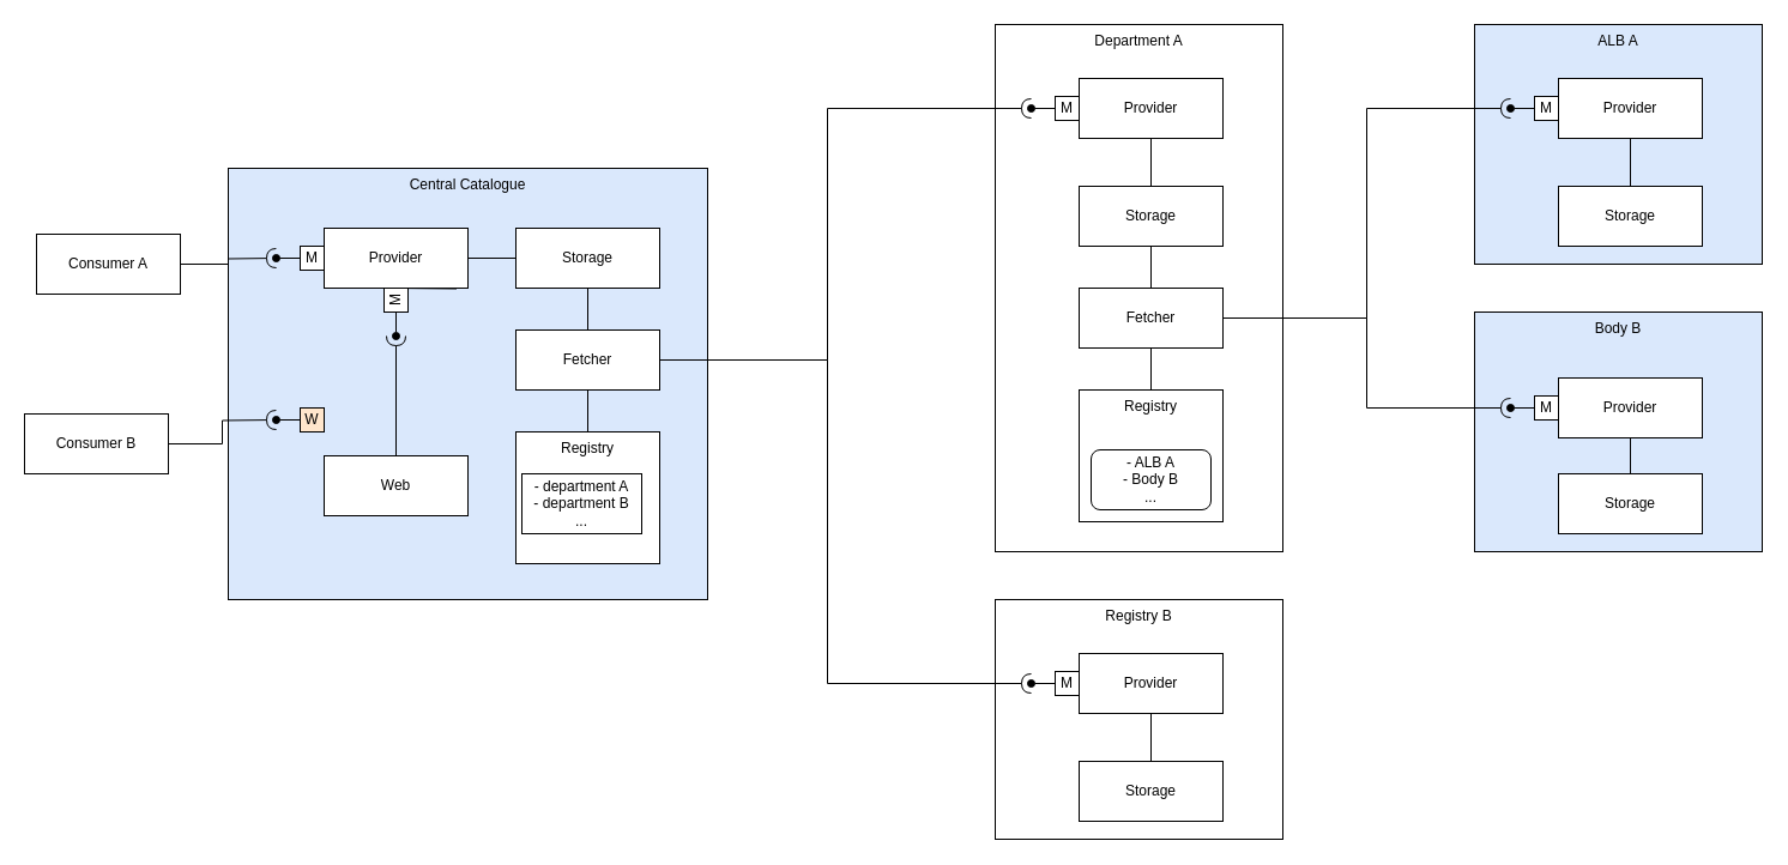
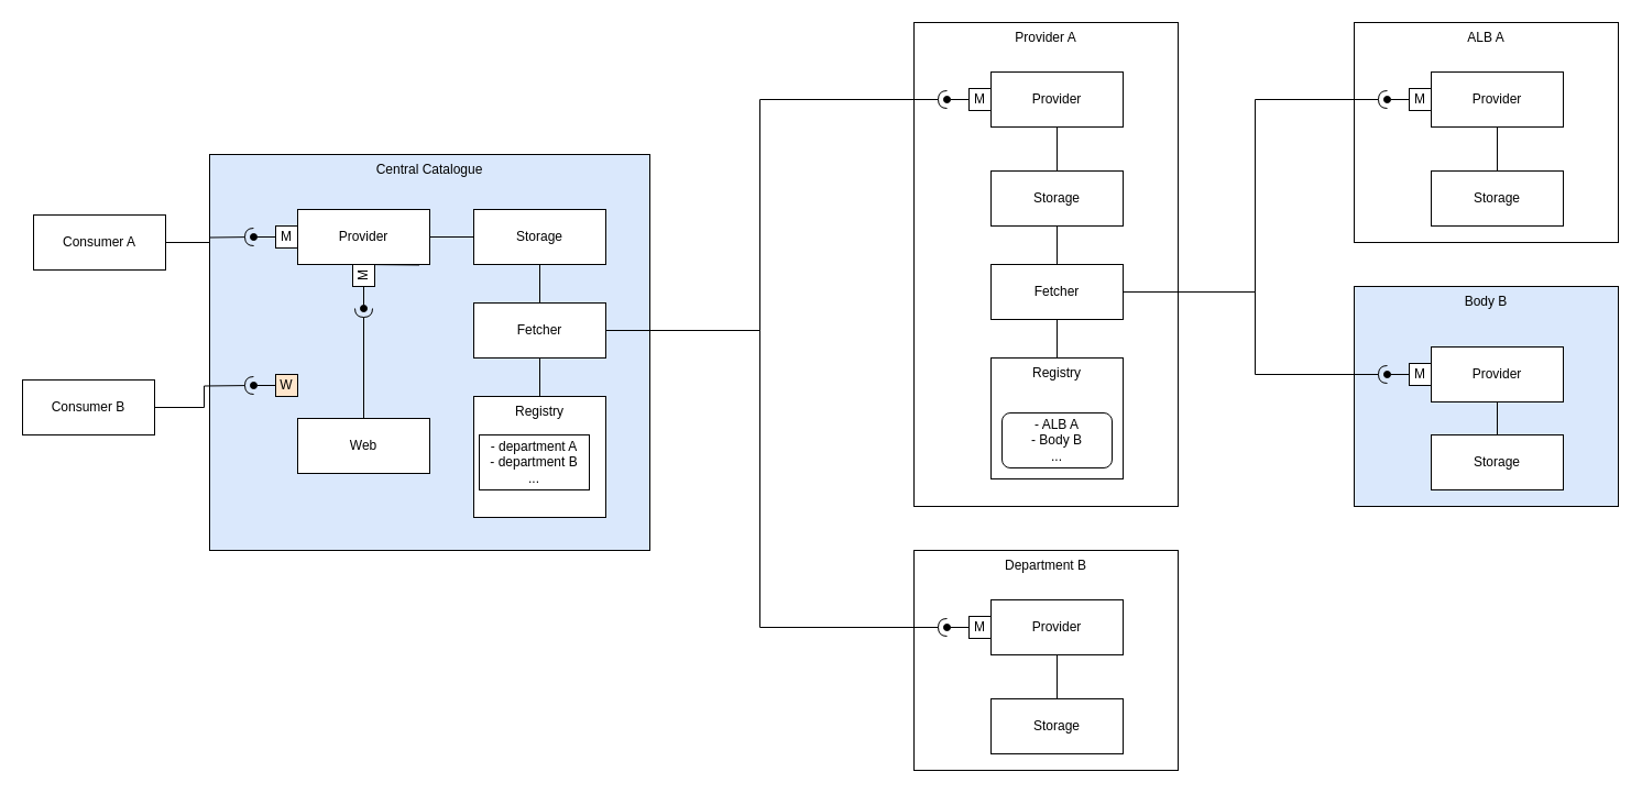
- <mxCell id="3" value="Department A" style="rounded=0;whiteSpace=wrap;html=1;verticalAlign=top;" vertex="1" parent="1"><mxGeometry x="830" width="240" height="440" as="geometry" y="20" /></mxCell>
+ <mxCell id="3" value="Provider A" style="rounded=0;whiteSpace=wrap;html=1;verticalAlign=top;" vertex="1" parent="1"><mxGeometry x="830" width="240" height="440" as="geometry" y="20" /></mxCell>
- <mxCell id="31" value="ALB A" style="rounded=0;whiteSpace=wrap;html=1;verticalAlign=top;fillColor=#dae8fc;" vertex="1" parent="1"><mxGeometry x="1230" width="240" height="200" as="geometry" y="20" /></mxCell>
+ <mxCell id="31" value="ALB A" style="rounded=0;whiteSpace=wrap;html=1;verticalAlign=top;" vertex="1" parent="1"><mxGeometry x="1230" width="240" height="200" as="geometry" y="20" /></mxCell>
- <mxCell id="4" value="Registry B" style="rounded=0;whiteSpace=wrap;html=1;verticalAlign=top;" vertex="1" parent="1"><mxGeometry x="830" y="500" width="240" height="200" as="geometry" /></mxCell>
+ <mxCell id="4" value="Department B" style="rounded=0;whiteSpace=wrap;html=1;verticalAlign=top;" vertex="1" parent="1"><mxGeometry x="830" y="500" width="240" height="200" as="geometry" /></mxCell>
